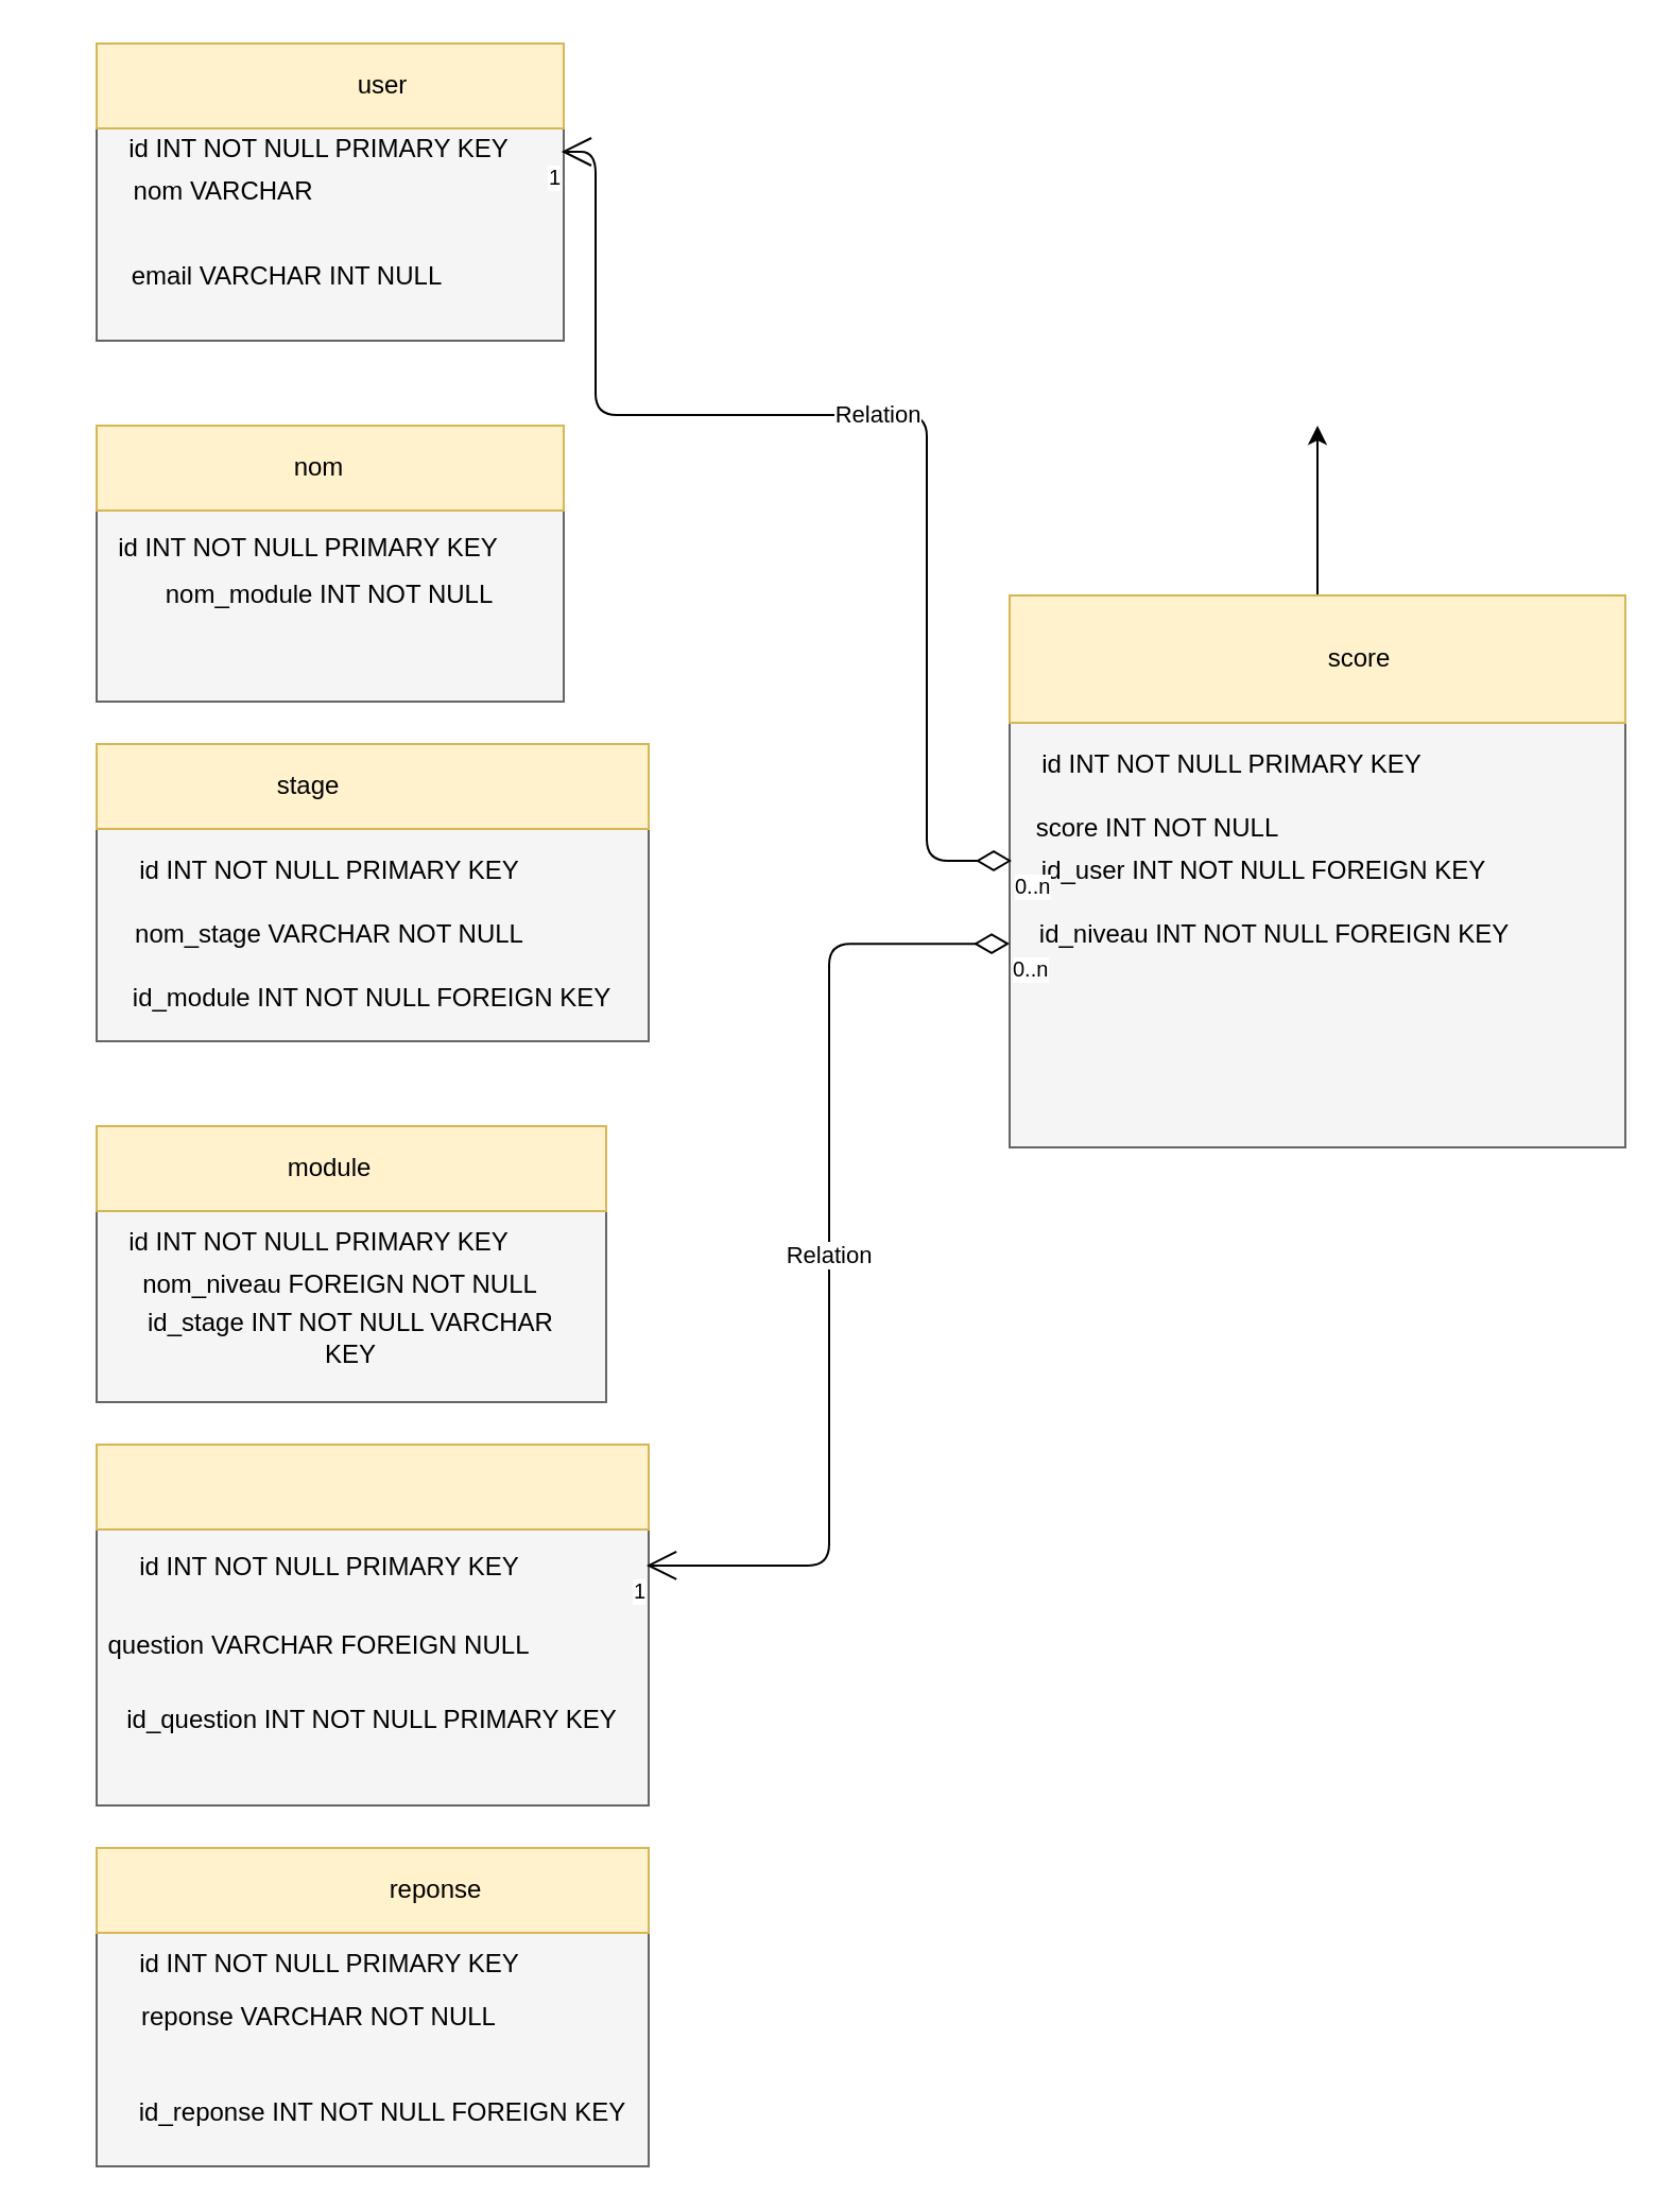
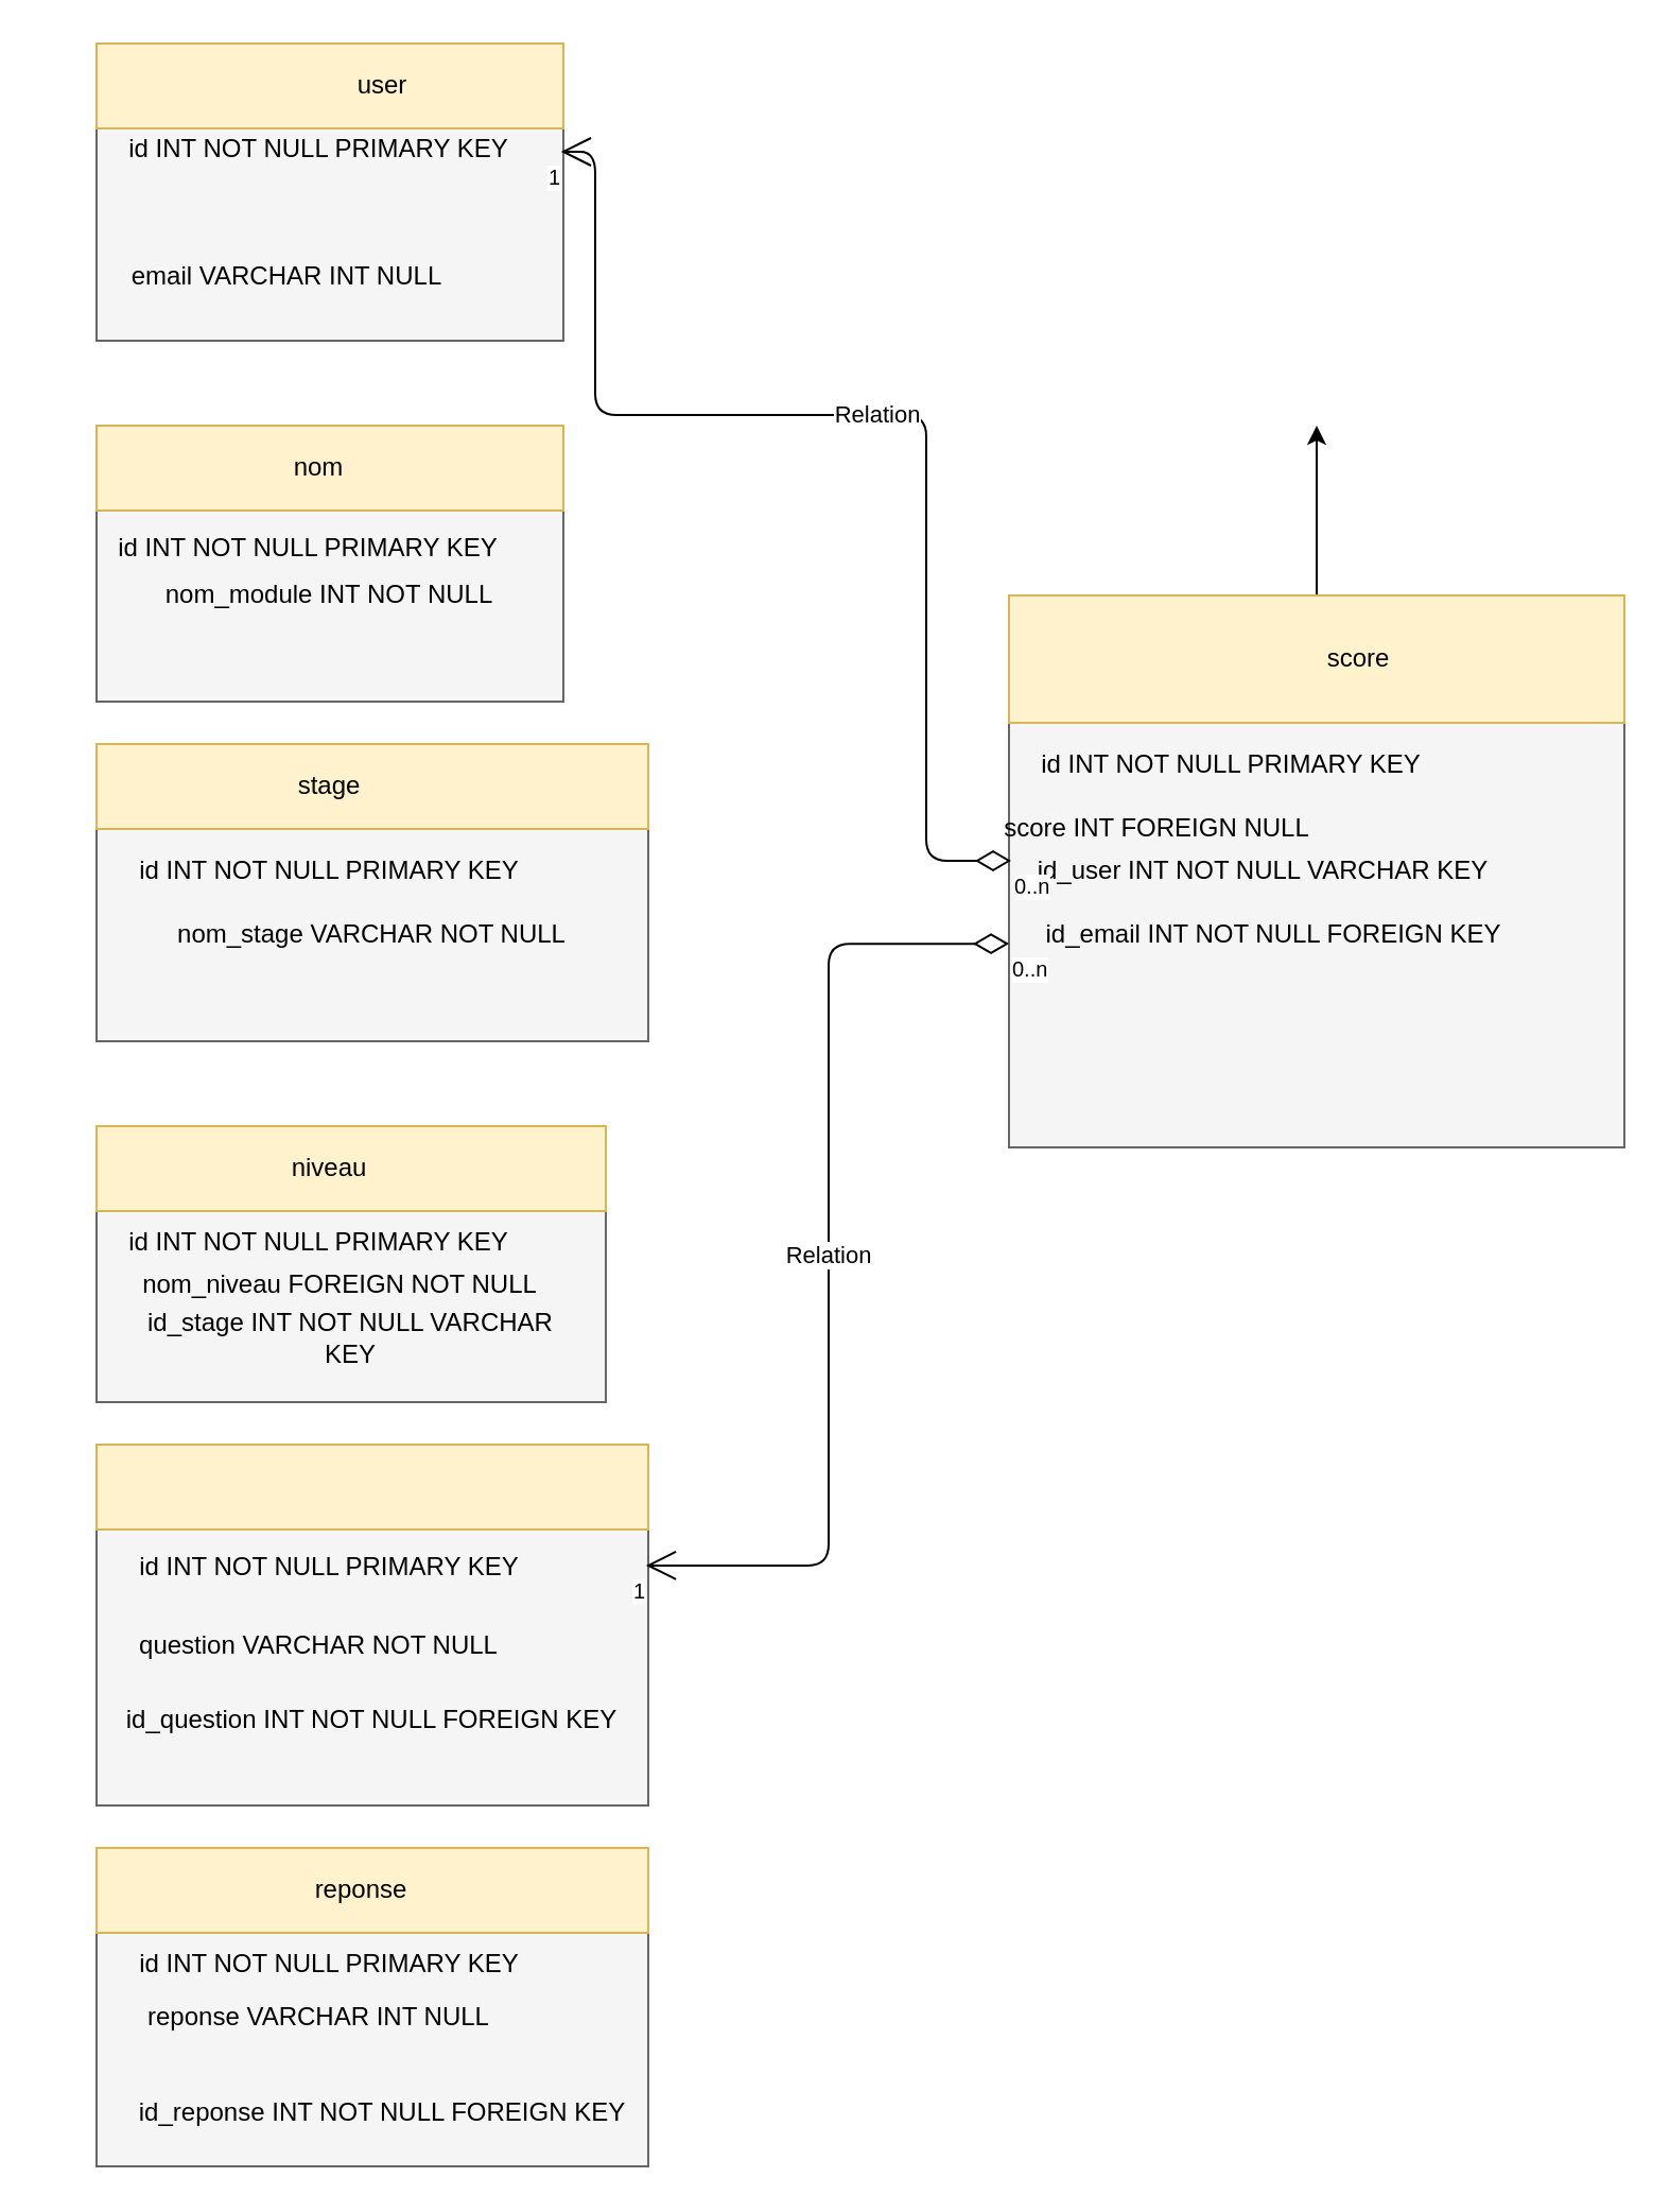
- <mxCell id="7" value="nom VARCHAR" style="text;html=1;strokeColor=none;fillColor=none;align=center;verticalAlign=middle;whiteSpace=wrap;rounded=0;" vertex="1" parent="1"><mxGeometry x="55" y="80" width="100" height="20" as="geometry" /></mxCell>
- <mxCell id="16" value="stage" style="text;html=1;strokeColor=none;fillColor=none;align=center;verticalAlign=middle;whiteSpace=wrap;rounded=0;" vertex="1" parent="1"><mxGeometry x="125" y="360" width="40" height="20" as="geometry" /></mxCell>
+ <mxCell id="16" value="stage" style="text;html=1;strokeColor=none;fillColor=none;align=center;verticalAlign=middle;whiteSpace=wrap;rounded=0;" vertex="1" parent="1"><mxGeometry x="135" y="360" width="40" height="20" as="geometry" /></mxCell>
- <mxCell id="43" value="score INT NOT NULL" style="text;html=1;strokeColor=none;fillColor=none;align=center;verticalAlign=middle;whiteSpace=wrap;rounded=0;" vertex="1" parent="1"><mxGeometry x="415" y="380" width="260" height="20" as="geometry" /></mxCell>
+ <mxCell id="43" value="score INT FOREIGN NULL" style="text;html=1;strokeColor=none;fillColor=none;align=center;verticalAlign=middle;whiteSpace=wrap;rounded=0;" vertex="1" parent="1"><mxGeometry x="415" y="380" width="260" height="20" as="geometry" /></mxCell>
- <mxCell id="44" value="id_user INT NOT NULL FOREIGN KEY" style="text;html=1;strokeColor=none;fillColor=none;align=center;verticalAlign=middle;whiteSpace=wrap;rounded=0;" vertex="1" parent="1"><mxGeometry x="465" y="400" width="260" height="20" as="geometry" /></mxCell>
+ <mxCell id="44" value="id_user INT NOT NULL VARCHAR KEY" style="text;html=1;strokeColor=none;fillColor=none;align=center;verticalAlign=middle;whiteSpace=wrap;rounded=0;" vertex="1" parent="1"><mxGeometry x="465" y="400" width="260" height="20" as="geometry" /></mxCell>
- <mxCell id="18" value="nom_stage VARCHAR NOT NULL" style="text;html=1;strokeColor=none;fillColor=none;align=center;verticalAlign=middle;whiteSpace=wrap;rounded=0;" vertex="1" parent="1"><mxGeometry x="55" y="430" width="200" height="20" as="geometry" /></mxCell>
+ <mxCell id="18" value="nom_stage VARCHAR NOT NULL" style="text;html=1;strokeColor=none;fillColor=none;align=center;verticalAlign=middle;whiteSpace=wrap;rounded=0;" vertex="1" parent="1"><mxGeometry x="75" y="430" width="200" height="20" as="geometry" /></mxCell>
- <mxCell id="45" value="id_niveau INT NOT NULL FOREIGN KEY" style="text;html=1;strokeColor=none;fillColor=none;align=center;verticalAlign=middle;whiteSpace=wrap;rounded=0;" vertex="1" parent="1"><mxGeometry x="475" y="430" width="250" height="20" as="geometry" /></mxCell>
+ <mxCell id="45" value="id_email INT NOT NULL FOREIGN KEY" style="text;html=1;strokeColor=none;fillColor=none;align=center;verticalAlign=middle;whiteSpace=wrap;rounded=0;" vertex="1" parent="1"><mxGeometry x="475" y="430" width="250" height="20" as="geometry" /></mxCell>
- <mxCell id="25" value="id_module INT NOT NULL FOREIGN KEY" style="text;html=1;strokeColor=none;fillColor=none;align=center;verticalAlign=middle;whiteSpace=wrap;rounded=0;" vertex="1" parent="1"><mxGeometry x="55" y="460" width="240" height="20" as="geometry" /></mxCell>
- <mxCell id="21" value="module" style="text;html=1;strokeColor=none;fillColor=none;align=center;verticalAlign=middle;whiteSpace=wrap;rounded=0;" vertex="1" parent="1"><mxGeometry x="135" y="540" width="40" height="20" as="geometry" /></mxCell>
+ <mxCell id="21" value="niveau" style="text;html=1;strokeColor=none;fillColor=none;align=center;verticalAlign=middle;whiteSpace=wrap;rounded=0;" vertex="1" parent="1"><mxGeometry x="135" y="540" width="40" height="20" as="geometry" /></mxCell>
- <mxCell id="29" value="question VARCHAR FOREIGN NULL" style="text;html=1;strokeColor=none;fillColor=none;align=center;verticalAlign=middle;whiteSpace=wrap;rounded=0;" vertex="1" parent="1"><mxGeometry x="35" y="765" width="230" height="20" as="geometry" /></mxCell>
+ <mxCell id="29" value="question VARCHAR NOT NULL" style="text;html=1;strokeColor=none;fillColor=none;align=center;verticalAlign=middle;whiteSpace=wrap;rounded=0;" vertex="1" parent="1"><mxGeometry x="35" y="765" width="230" height="20" as="geometry" /></mxCell>
- <mxCell id="30" value="id_question INT NOT NULL PRIMARY KEY" style="text;html=1;strokeColor=none;fillColor=none;align=center;verticalAlign=middle;whiteSpace=wrap;rounded=0;" vertex="1" parent="1"><mxGeometry x="55" y="800" width="240" height="20" as="geometry" /></mxCell>
+ <mxCell id="30" value="id_question INT NOT NULL FOREIGN KEY" style="text;html=1;strokeColor=none;fillColor=none;align=center;verticalAlign=middle;whiteSpace=wrap;rounded=0;" vertex="1" parent="1"><mxGeometry x="55" y="800" width="240" height="20" as="geometry" /></mxCell>
- <mxCell id="33" value="reponse" style="text;html=1;strokeColor=none;fillColor=none;align=center;verticalAlign=middle;whiteSpace=wrap;rounded=0;" vertex="1" parent="1"><mxGeometry x="185" y="880" width="40" height="20" as="geometry" /></mxCell>
+ <mxCell id="33" value="reponse" style="text;html=1;strokeColor=none;fillColor=none;align=center;verticalAlign=middle;whiteSpace=wrap;rounded=0;" vertex="1" parent="1"><mxGeometry x="150" y="880" width="40" height="20" as="geometry" /></mxCell>
- <mxCell id="35" value="reponse VARCHAR NOT NULL" style="text;html=1;strokeColor=none;fillColor=none;align=center;verticalAlign=middle;whiteSpace=wrap;rounded=0;" vertex="1" parent="1"><mxGeometry x="20" y="940" width="260" height="20" as="geometry" /></mxCell>
+ <mxCell id="35" value="reponse VARCHAR INT NULL" style="text;html=1;strokeColor=none;fillColor=none;align=center;verticalAlign=middle;whiteSpace=wrap;rounded=0;" vertex="1" parent="1"><mxGeometry x="20" y="940" width="260" height="20" as="geometry" /></mxCell>
